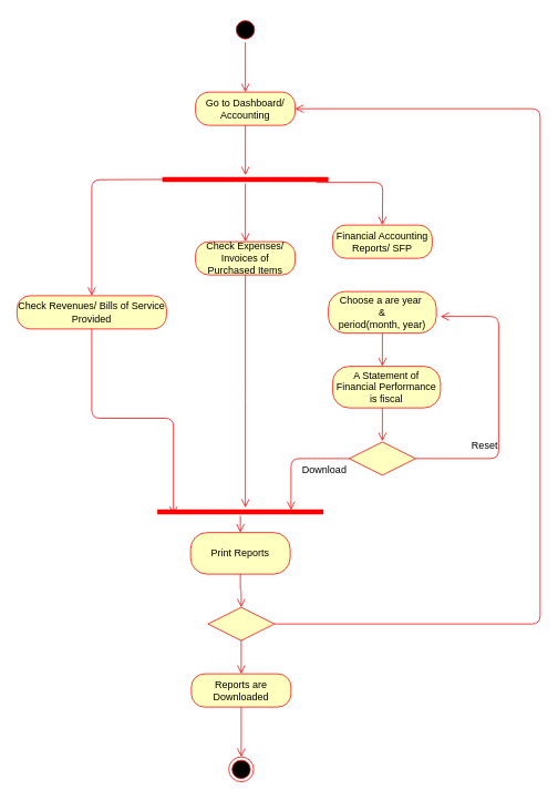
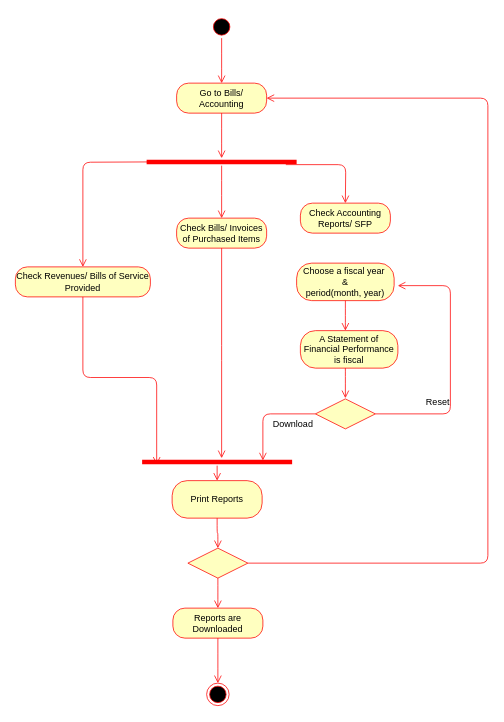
- <mxCell id="4" value="Go to Dashboard/ Accounting" style="rounded=1;whiteSpace=wrap;html=1;arcSize=40;fontColor=#000000;fillColor=#ffffc0;strokeColor=#ff0000;" parent="1" vertex="1"><mxGeometry x="235" y="110" width="120" height="40" as="geometry" /></mxCell>
+ <mxCell id="4" value="Go to Bills/ Accounting" style="rounded=1;whiteSpace=wrap;html=1;arcSize=40;fontColor=#000000;fillColor=#ffffc0;strokeColor=#ff0000;" parent="1" vertex="1"><mxGeometry x="235" y="110" width="120" height="40" as="geometry" /></mxCell>
- <mxCell id="8" value="Financial Accounting Reports/ SFP" style="rounded=1;whiteSpace=wrap;html=1;arcSize=40;fontColor=#000000;fillColor=#ffffc0;strokeColor=#ff0000;" parent="1" vertex="1"><mxGeometry x="400" y="270" width="120" height="40" as="geometry" /></mxCell>
+ <mxCell id="8" value="Check Accounting Reports/ SFP" style="rounded=1;whiteSpace=wrap;html=1;arcSize=40;fontColor=#000000;fillColor=#ffffc0;strokeColor=#ff0000;" parent="1" vertex="1"><mxGeometry x="400" y="270" width="120" height="40" as="geometry" /></mxCell>
- <mxCell id="12" value="Check Expenses/ Invoices of Purchased Items" style="rounded=1;whiteSpace=wrap;html=1;arcSize=40;fontColor=#000000;fillColor=#ffffc0;strokeColor=#ff0000;" parent="1" vertex="1"><mxGeometry x="235" y="290" width="120" height="40" as="geometry" /></mxCell>
+ <mxCell id="12" value="Check Bills/ Invoices of Purchased Items" style="rounded=1;whiteSpace=wrap;html=1;arcSize=40;fontColor=#000000;fillColor=#ffffc0;strokeColor=#ff0000;" parent="1" vertex="1"><mxGeometry x="235" y="290" width="120" height="40" as="geometry" /></mxCell>
- <mxCell id="25" value="Choose a are year&amp;nbsp;&lt;br&gt;&amp;amp;&lt;br&gt;period(month, year)" style="rounded=1;whiteSpace=wrap;html=1;arcSize=40;fontColor=#000000;fillColor=#ffffc0;strokeColor=#ff0000;" vertex="1" parent="1"><mxGeometry x="395" y="350" width="130" height="50" as="geometry" /></mxCell>
+ <mxCell id="25" value="Choose a fiscal year&amp;nbsp;&lt;br&gt;&amp;amp;&lt;br&gt;period(month, year)" style="rounded=1;whiteSpace=wrap;html=1;arcSize=40;fontColor=#000000;fillColor=#ffffc0;strokeColor=#ff0000;" vertex="1" parent="1"><mxGeometry x="395" y="350" width="130" height="50" as="geometry" /></mxCell>
